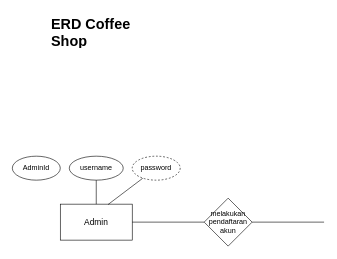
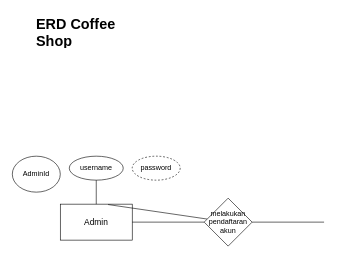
- <mxCell id="2" value="&lt;h1&gt;ERD Coffee Shop&lt;/h1&gt;" style="text;html=1;strokeColor=none;fillColor=none;spacing=5;spacingTop=-20;whiteSpace=wrap;overflow=hidden;rounded=0;" vertex="1" parent="1"><mxGeometry x="80" y="20" width="190" height="60" as="geometry" /></mxCell>
+ <mxCell id="2" value="&lt;h1&gt;ERD Coffee Shop&lt;/h1&gt;" style="text;html=1;strokeColor=none;fillColor=none;spacing=5;spacingTop=-20;whiteSpace=wrap;overflow=hidden;rounded=0;" vertex="1" parent="1"><mxGeometry x="55" y="20" width="190" height="60" as="geometry" /></mxCell>
- <mxCell id="7" value="AdminId" style="ellipse;whiteSpace=wrap;html=1;" vertex="1" parent="1"><mxGeometry y="260" width="80" height="40" as="geometry" x="20" /></mxCell>
+ <mxCell id="7" value="AdminId" style="ellipse;whiteSpace=wrap;html=1;" vertex="1" parent="1"><mxGeometry x="20" y="260" width="80" height="60" as="geometry" /></mxCell>
- <mxCell id="4" value="" style="endArrow=none;html=1;rounded=0;exitX=0.664;exitY=0.011;exitDx=0;exitDy=0;exitPerimeter=0;" edge="1" parent="1" source="3" target="5"><mxGeometry width="50" height="50" relative="1" as="geometry"><mxPoint x="180" y="330" as="sourcePoint" /><mxPoint x="230" y="280" as="targetPoint" /></mxGeometry></mxCell>
+ <mxCell id="4" value="" style="endArrow=none;html=1;rounded=0;exitX=0.664;exitY=0.011;exitDx=0;exitDy=0;exitPerimeter=0;" edge="1" parent="1" source="3" target="9"><mxGeometry width="50" height="50" relative="1" as="geometry"><mxPoint x="180" y="330" as="sourcePoint" /><mxPoint x="230" y="280" as="targetPoint" /></mxGeometry></mxCell>
